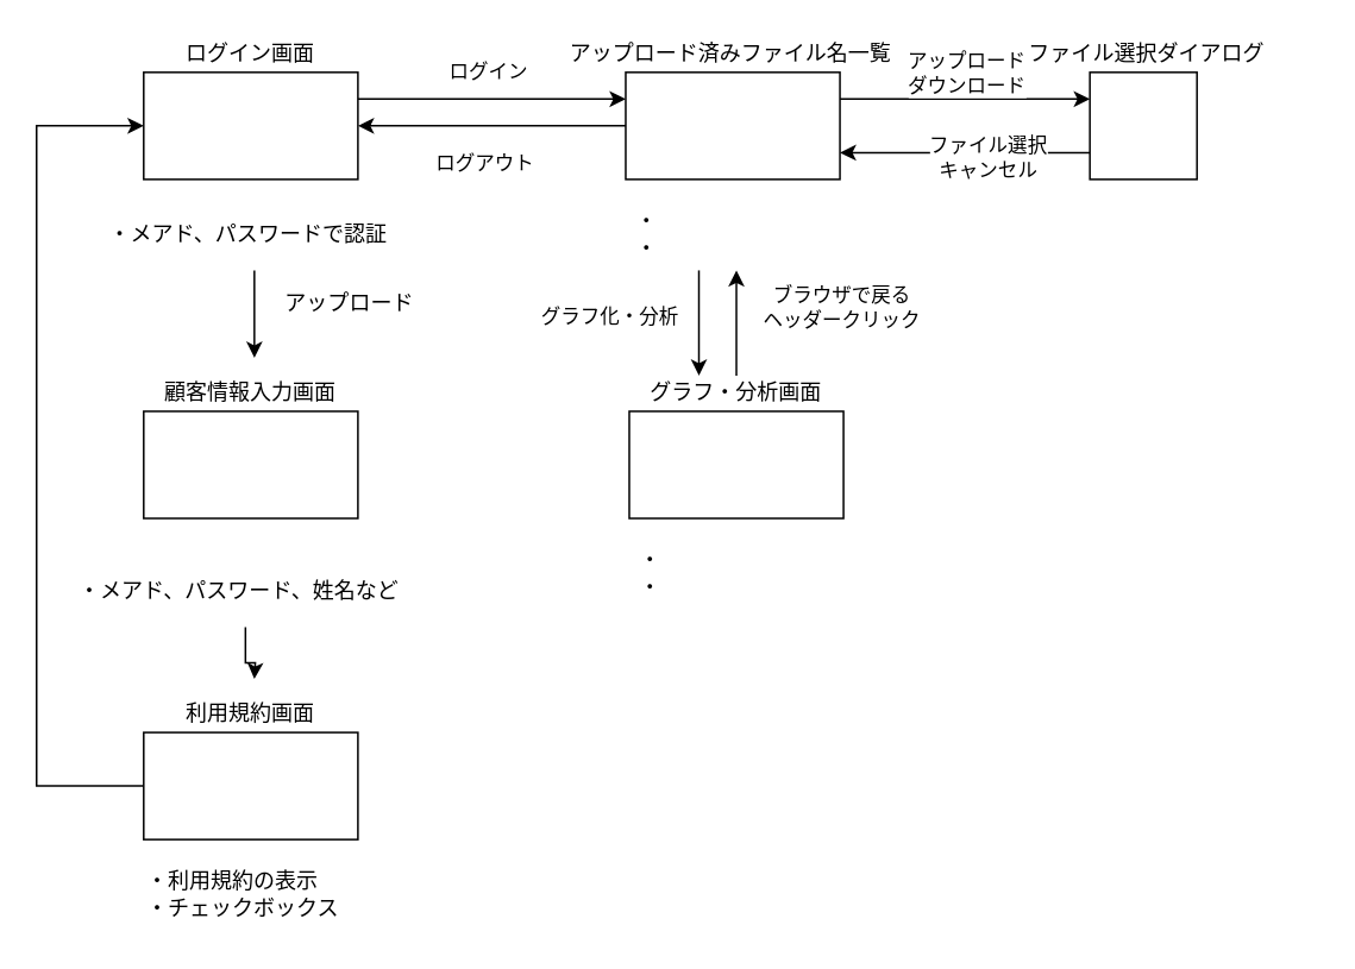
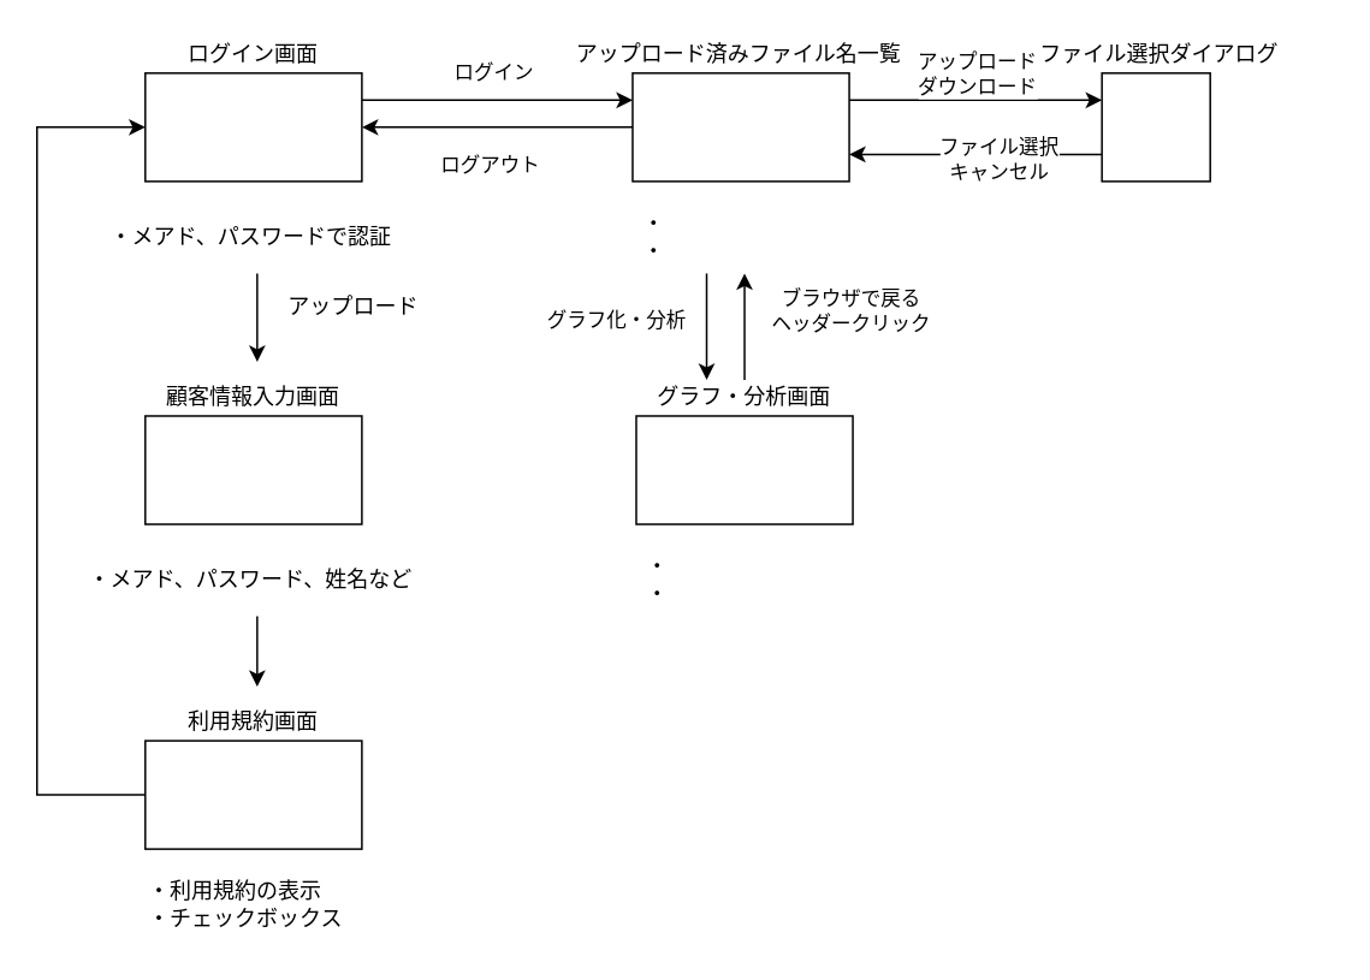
- <mxCell id="11" value="・メアド、パスワード、姓名など" style="text;html=1;strokeColor=none;fillColor=none;align=left;verticalAlign=middle;whiteSpace=wrap;rounded=0;" parent="1" vertex="1"><mxGeometry x="42" y="311" width="190" height="40" as="geometry" /></mxCell>
+ <mxCell id="11" value="・メアド、パスワード、姓名など" style="text;html=1;strokeColor=none;fillColor=none;align=left;verticalAlign=middle;whiteSpace=wrap;rounded=0;" parent="1" vertex="1"><mxGeometry x="47" y="301" width="190" height="40" as="geometry" /></mxCell>
